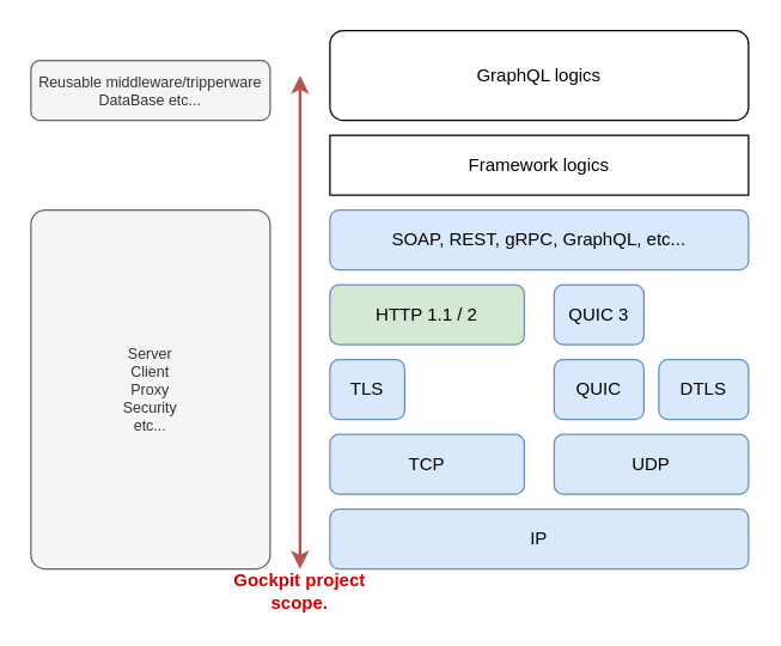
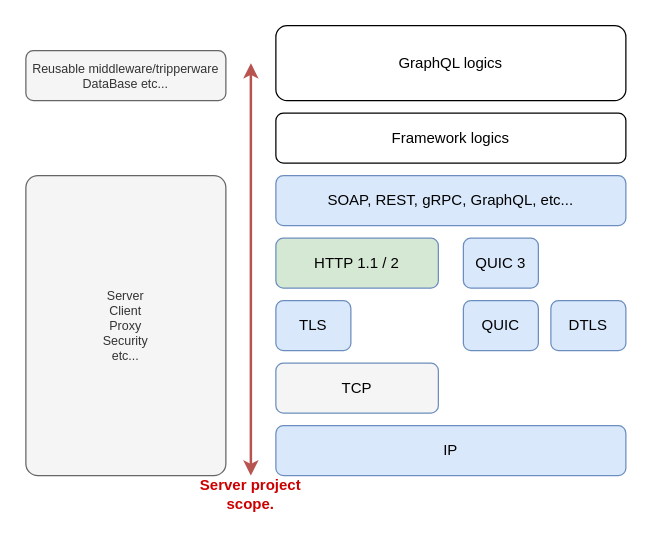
- <mxCell id="12" value="Framework logics" style="whiteSpace=wrap;html=1;rounded=0;" vertex="1" parent="1"><mxGeometry x="220" y="90" width="280" height="40" as="geometry" /></mxCell>
+ <mxCell id="12" value="Framework logics" style="rounded=1;whiteSpace=wrap;html=1;" vertex="1" parent="1"><mxGeometry x="220" y="90" width="280" height="40" as="geometry" /></mxCell>
- <mxCell id="4" value="TLS" style="rounded=1;whiteSpace=wrap;html=1;fillColor=#dae8fc;strokeColor=#6c8ebf;" vertex="1" parent="1"><mxGeometry x="220" y="240" width="50" height="40" as="geometry" /></mxCell>
+ <mxCell id="4" value="TLS" style="rounded=1;whiteSpace=wrap;html=1;fillColor=#dae8fc;strokeColor=#6c8ebf;" vertex="1" parent="1"><mxGeometry x="220" y="240" width="60" height="40" as="geometry" /></mxCell>
- <mxCell id="2" value="TCP" style="rounded=1;whiteSpace=wrap;html=1;fillColor=#dae8fc;strokeColor=#6c8ebf;" vertex="1" parent="1"><mxGeometry x="220" y="290" width="130" height="40" as="geometry" /></mxCell>
+ <mxCell id="2" value="TCP" style="rounded=1;whiteSpace=wrap;html=1;fillColor=#f5f5f5;strokeColor=#6c8ebf;" vertex="1" parent="1"><mxGeometry x="220" y="290" width="130" height="40" as="geometry" /></mxCell>
- <mxCell id="3" value="UDP" style="rounded=1;whiteSpace=wrap;html=1;fillColor=#dae8fc;strokeColor=#6c8ebf;" vertex="1" parent="1"><mxGeometry x="370" y="290" width="130" height="40" as="geometry" /></mxCell>
- <mxCell id="11" value="Gockpit project scope." style="text;html=1;strokeColor=none;fillColor=none;align=center;verticalAlign=middle;whiteSpace=wrap;rounded=0;fontStyle=1;fontColor=#CC0000;" vertex="1" parent="1"><mxGeometry x="150" y="380" width="100" height="30" as="geometry" /></mxCell>
+ <mxCell id="11" value="Server project scope." style="text;html=1;strokeColor=none;fillColor=none;align=center;verticalAlign=middle;whiteSpace=wrap;rounded=0;fontStyle=1;fontColor=#CC0000;" vertex="1" parent="1"><mxGeometry x="150" y="380" width="100" height="30" as="geometry" /></mxCell>
